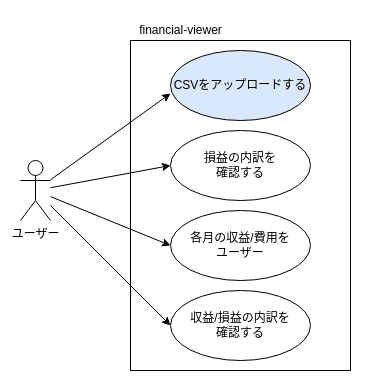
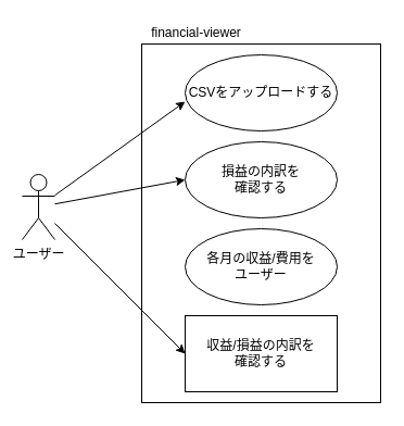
- <mxCell id="7" value="CSVをアップロードする" style="ellipse;whiteSpace=wrap;html=1;fillColor=#dae8fc;" vertex="1" parent="1"><mxGeometry x="170" y="50" width="140" height="70" as="geometry" /></mxCell>
+ <mxCell id="7" value="CSVをアップロードする" style="ellipse;whiteSpace=wrap;html=1;" vertex="1" parent="1"><mxGeometry x="170" y="50" width="140" height="70" as="geometry" /></mxCell>
- <mxCell id="4" style="edgeStyle=none;rounded=0;orthogonalLoop=1;jettySize=auto;html=1;entryX=0;entryY=0.5;entryDx=0;entryDy=0;" edge="1" parent="1" source="6" target="9"><mxGeometry relative="1" as="geometry" /></mxCell>
- <mxCell id="10" value="収益/損益の内訳を&lt;br&gt;確認する" style="ellipse;whiteSpace=wrap;html=1;" vertex="1" parent="1"><mxGeometry x="170" y="290" width="140" height="70" as="geometry" /></mxCell>
+ <mxCell id="10" value="収益/損益の内訳を&lt;br&gt;確認する" style="whiteSpace=wrap;html=1;rounded=0;" vertex="1" parent="1"><mxGeometry x="170" y="290" width="140" height="70" as="geometry" /></mxCell>
